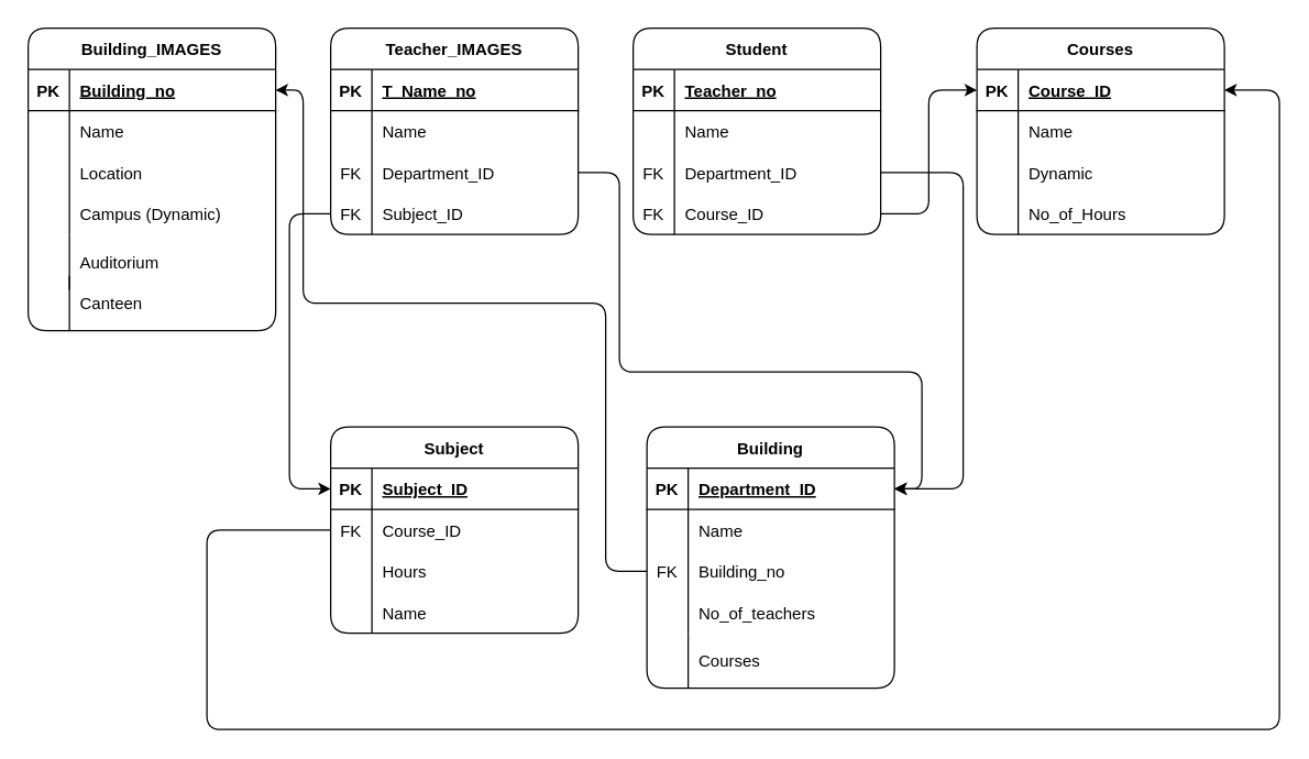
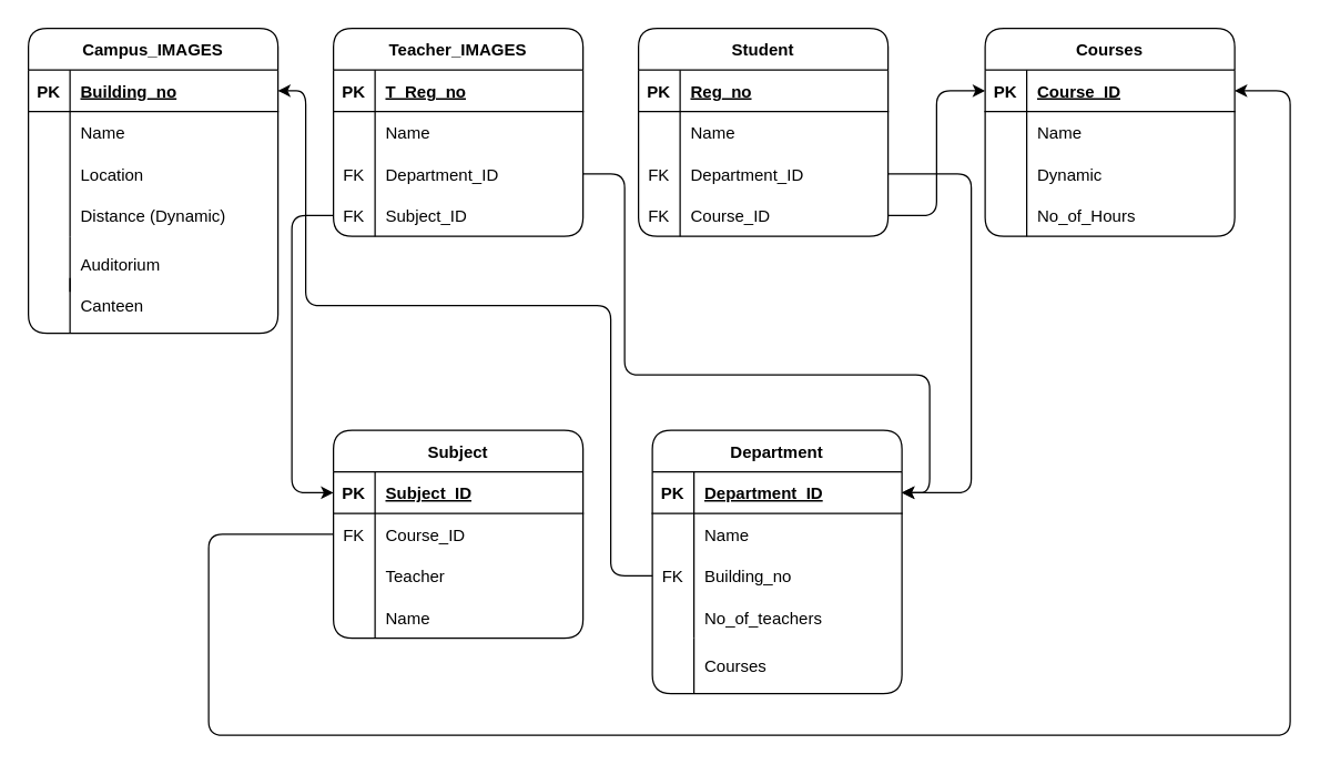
- <mxCell id="2" value="Building_IMAGES" style="shape=table;startSize=30;container=1;collapsible=1;childLayout=tableLayout;fixedRows=1;rowLines=0;fontStyle=1;align=center;resizeLast=1;rounded=1;" parent="1" vertex="1"><mxGeometry x="20" y="20" width="180" height="220" as="geometry"><mxRectangle x="-810" y="30" width="80" height="30" as="alternateBounds" /></mxGeometry></mxCell>
+ <mxCell id="2" value="Campus_IMAGES" style="shape=table;startSize=30;container=1;collapsible=1;childLayout=tableLayout;fixedRows=1;rowLines=0;fontStyle=1;align=center;resizeLast=1;rounded=1;" parent="1" vertex="1"><mxGeometry x="20" y="20" width="180" height="220" as="geometry"><mxRectangle x="-810" y="30" width="80" height="30" as="alternateBounds" /></mxGeometry></mxCell>
- <mxCell id="18" value="T_Name_no" style="shape=partialRectangle;connectable=0;fillColor=none;top=0;left=0;bottom=0;right=0;align=left;spacingLeft=6;fontStyle=5;overflow=hidden;rounded=1;" parent="16" vertex="1"><mxGeometry x="30" width="150" height="30" as="geometry"><mxRectangle width="150" height="30" as="alternateBounds" /></mxGeometry></mxCell>
+ <mxCell id="18" value="T_Reg_no" style="shape=partialRectangle;connectable=0;fillColor=none;top=0;left=0;bottom=0;right=0;align=left;spacingLeft=6;fontStyle=5;overflow=hidden;rounded=1;" parent="16" vertex="1"><mxGeometry x="30" width="150" height="30" as="geometry"><mxRectangle width="150" height="30" as="alternateBounds" /></mxGeometry></mxCell>
- <mxCell id="31" value="Teacher_no" style="shape=partialRectangle;connectable=0;fillColor=none;top=0;left=0;bottom=0;right=0;align=left;spacingLeft=6;fontStyle=5;overflow=hidden;rounded=1;" parent="29" vertex="1"><mxGeometry x="30" width="150" height="30" as="geometry"><mxRectangle width="150" height="30" as="alternateBounds" /></mxGeometry></mxCell>
+ <mxCell id="31" value="Reg_no" style="shape=partialRectangle;connectable=0;fillColor=none;top=0;left=0;bottom=0;right=0;align=left;spacingLeft=6;fontStyle=5;overflow=hidden;rounded=1;" parent="29" vertex="1"><mxGeometry x="30" width="150" height="30" as="geometry"><mxRectangle width="150" height="30" as="alternateBounds" /></mxGeometry></mxCell>
- <mxCell id="14" value="Campus (Dynamic)" style="shape=partialRectangle;connectable=0;fillColor=none;top=0;left=0;bottom=0;right=0;align=left;spacingLeft=6;overflow=hidden;rounded=1;" parent="12" vertex="1"><mxGeometry x="30" width="150" height="30" as="geometry"><mxRectangle width="150" height="30" as="alternateBounds" /></mxGeometry></mxCell>
+ <mxCell id="14" value="Distance (Dynamic)" style="shape=partialRectangle;connectable=0;fillColor=none;top=0;left=0;bottom=0;right=0;align=left;spacingLeft=6;overflow=hidden;rounded=1;" parent="12" vertex="1"><mxGeometry x="30" width="150" height="30" as="geometry"><mxRectangle width="150" height="30" as="alternateBounds" /></mxGeometry></mxCell>
- <mxCell id="43" value="Building" style="shape=table;startSize=30;container=1;collapsible=1;childLayout=tableLayout;fixedRows=1;rowLines=0;fontStyle=1;align=center;resizeLast=1;rounded=1;" parent="1" vertex="1"><mxGeometry x="470" y="310" width="180" height="190" as="geometry" /></mxCell>
+ <mxCell id="43" value="Department" style="shape=table;startSize=30;container=1;collapsible=1;childLayout=tableLayout;fixedRows=1;rowLines=0;fontStyle=1;align=center;resizeLast=1;rounded=1;" parent="1" vertex="1"><mxGeometry x="470" y="310" width="180" height="190" as="geometry" /></mxCell>
- <mxCell id="80" value="Hours" style="shape=partialRectangle;connectable=0;fillColor=none;top=0;left=0;bottom=0;right=0;align=left;spacingLeft=6;overflow=hidden;rounded=1;" parent="78" vertex="1"><mxGeometry x="30" width="150" height="30" as="geometry"><mxRectangle width="150" height="30" as="alternateBounds" /></mxGeometry></mxCell>
+ <mxCell id="80" value="Teacher" style="shape=partialRectangle;connectable=0;fillColor=none;top=0;left=0;bottom=0;right=0;align=left;spacingLeft=6;overflow=hidden;rounded=1;" parent="78" vertex="1"><mxGeometry x="30" width="150" height="30" as="geometry"><mxRectangle width="150" height="30" as="alternateBounds" /></mxGeometry></mxCell>
